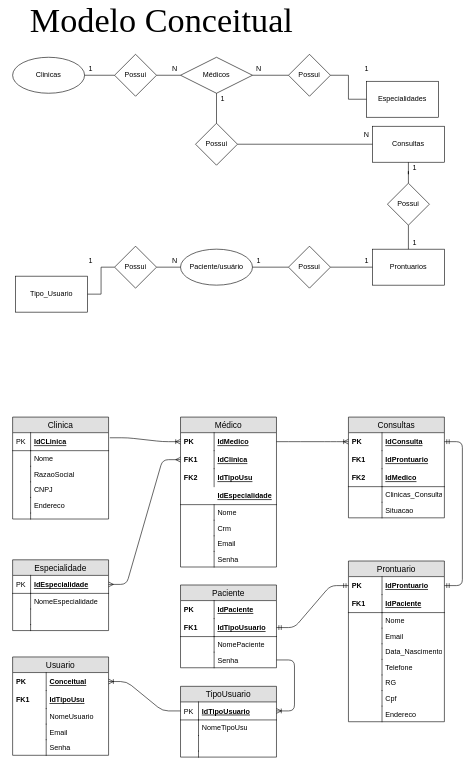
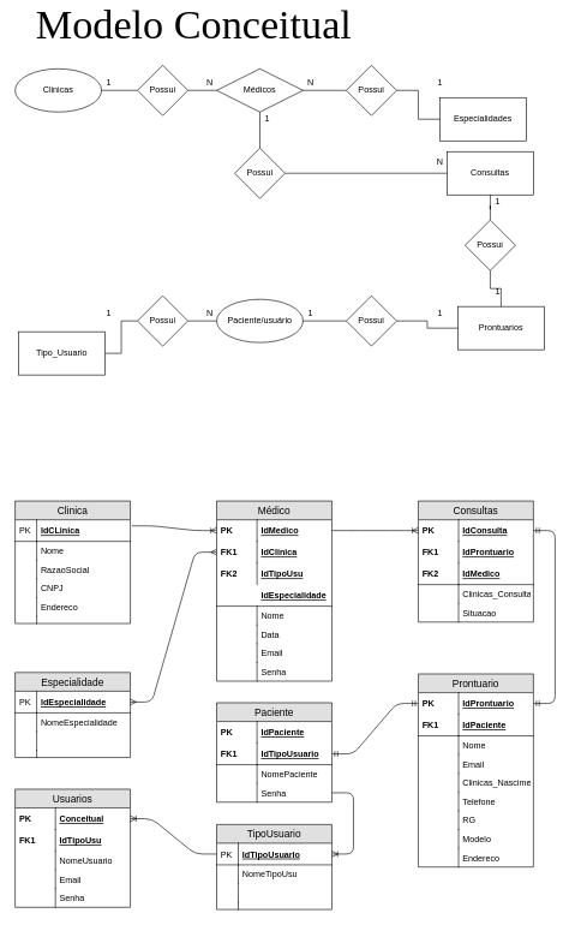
- <mxCell id="9" value="Prontuarios&lt;br&gt;" style="rounded=0;whiteSpace=wrap;html=1;" parent="1" vertex="1"><mxGeometry x="620" y="415" width="120" height="60" as="geometry" /></mxCell>
+ <mxCell id="9" value="Prontuarios&lt;br&gt;" style="rounded=0;whiteSpace=wrap;html=1;" parent="1" vertex="1"><mxGeometry x="635" y="425" width="120" height="60" as="geometry" /></mxCell>
- <mxCell id="90" value="Crm" style="shape=partialRectangle;top=0;left=0;right=0;bottom=0;align=left;verticalAlign=top;fillColor=none;spacingLeft=60;spacingRight=4;overflow=hidden;rotatable=0;points=[[0,0.5],[1,0.5]];portConstraint=eastwest;dropTarget=0;fontSize=12;" parent="80" vertex="1"><mxGeometry y="172" width="160" height="26" as="geometry" /></mxCell>
+ <mxCell id="90" value="Data" style="shape=partialRectangle;top=0;left=0;right=0;bottom=0;align=left;verticalAlign=top;fillColor=none;spacingLeft=60;spacingRight=4;overflow=hidden;rotatable=0;points=[[0,0.5],[1,0.5]];portConstraint=eastwest;dropTarget=0;fontSize=12;" parent="80" vertex="1"><mxGeometry y="172" width="160" height="26" as="geometry" /></mxCell>
- <mxCell id="116" value="Data_Nascimento" style="shape=partialRectangle;top=0;left=0;right=0;bottom=0;align=left;verticalAlign=top;fillColor=none;spacingLeft=60;spacingRight=4;overflow=hidden;rotatable=0;points=[[0,0.5],[1,0.5]];portConstraint=eastwest;dropTarget=0;fontSize=12;" parent="107" vertex="1"><mxGeometry y="138" width="160" height="26" as="geometry" /></mxCell>
+ <mxCell id="116" value="Clinicas_Nascimento" style="shape=partialRectangle;top=0;left=0;right=0;bottom=0;align=left;verticalAlign=top;fillColor=none;spacingLeft=60;spacingRight=4;overflow=hidden;rotatable=0;points=[[0,0.5],[1,0.5]];portConstraint=eastwest;dropTarget=0;fontSize=12;" parent="107" vertex="1"><mxGeometry y="138" width="160" height="26" as="geometry" /></mxCell>
- <mxCell id="126" value="Usuario" style="swimlane;fontStyle=0;childLayout=stackLayout;horizontal=1;startSize=26;fillColor=#e0e0e0;horizontalStack=0;resizeParent=1;resizeParentMax=0;resizeLast=0;collapsible=1;marginBottom=0;swimlaneFillColor=#ffffff;align=center;fontSize=14;" parent="1" vertex="1"><mxGeometry x="20" y="1095" width="160" height="164" as="geometry" /></mxCell>
+ <mxCell id="126" value="Usuarios" style="swimlane;fontStyle=0;childLayout=stackLayout;horizontal=1;startSize=26;fillColor=#e0e0e0;horizontalStack=0;resizeParent=1;resizeParentMax=0;resizeLast=0;collapsible=1;marginBottom=0;swimlaneFillColor=#ffffff;align=center;fontSize=14;" parent="1" vertex="1"><mxGeometry x="20" y="1095" width="160" height="164" as="geometry" /></mxCell>
- <mxCell id="122" value="Cpf" style="shape=partialRectangle;top=0;left=0;right=0;bottom=0;align=left;verticalAlign=top;fillColor=none;spacingLeft=60;spacingRight=4;overflow=hidden;rotatable=0;points=[[0,0.5],[1,0.5]];portConstraint=eastwest;dropTarget=0;fontSize=12;" parent="107" vertex="1"><mxGeometry y="216" width="160" height="26" as="geometry" /></mxCell>
+ <mxCell id="122" value="Modelo" style="shape=partialRectangle;top=0;left=0;right=0;bottom=0;align=left;verticalAlign=top;fillColor=none;spacingLeft=60;spacingRight=4;overflow=hidden;rotatable=0;points=[[0,0.5],[1,0.5]];portConstraint=eastwest;dropTarget=0;fontSize=12;" parent="107" vertex="1"><mxGeometry y="216" width="160" height="26" as="geometry" /></mxCell>
